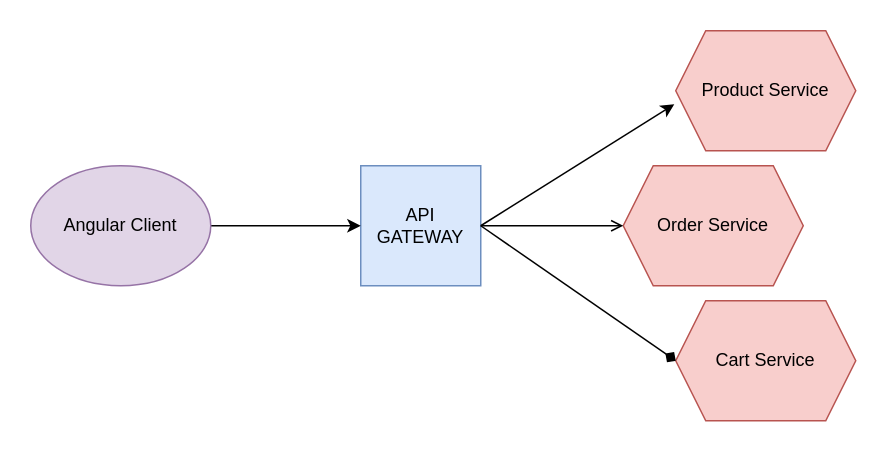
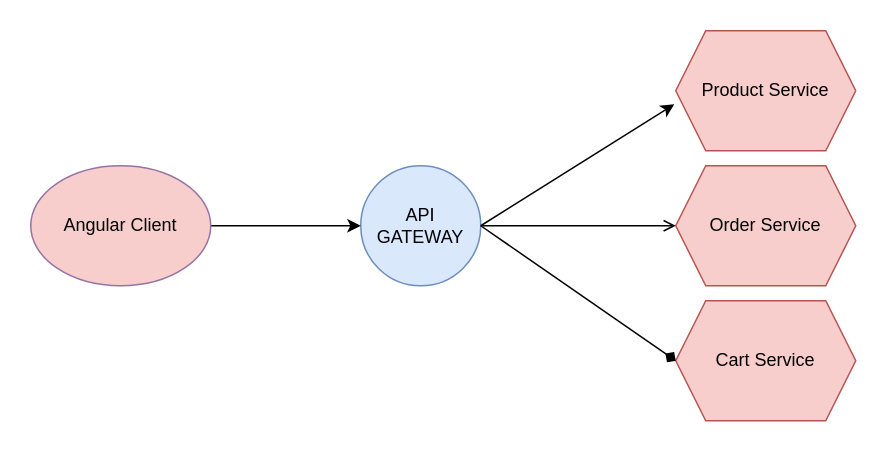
- <mxCell id="6" value="Angular Client" style="ellipse;whiteSpace=wrap;html=1;fillColor=#e1d5e7;strokeColor=#9673a6;" vertex="1" parent="1"><mxGeometry x="20" y="110" width="120" height="80" as="geometry" /></mxCell>
+ <mxCell id="6" value="Angular Client" style="ellipse;whiteSpace=wrap;html=1;fillColor=#f8cecc;strokeColor=#9673a6;" vertex="1" parent="1"><mxGeometry x="20" y="110" width="120" height="80" as="geometry" /></mxCell>
- <mxCell id="2" value="API GATEWAY" style="whiteSpace=wrap;html=1;aspect=fixed;fillColor=#dae8fc;strokeColor=#6c8ebf;" vertex="1" parent="1"><mxGeometry x="240" y="110" width="80" height="80" as="geometry" /></mxCell>
+ <mxCell id="2" value="API GATEWAY" style="ellipse;whiteSpace=wrap;html=1;aspect=fixed;fillColor=#dae8fc;strokeColor=#6c8ebf;" vertex="1" parent="1"><mxGeometry x="240" y="110" width="80" height="80" as="geometry" /></mxCell>
- <mxCell id="7" value="Order Service" style="shape=hexagon;perimeter=hexagonPerimeter2;whiteSpace=wrap;html=1;fixedSize=1;fillColor=#f8cecc;strokeColor=#b85450;" vertex="1" parent="1"><mxGeometry x="415" y="110" width="120" height="80" as="geometry" /></mxCell>
+ <mxCell id="7" value="Order Service" style="shape=hexagon;perimeter=hexagonPerimeter2;whiteSpace=wrap;html=1;fixedSize=1;fillColor=#f8cecc;strokeColor=#b85450;" vertex="1" parent="1"><mxGeometry x="450" y="110" width="120" height="80" as="geometry" /></mxCell>
